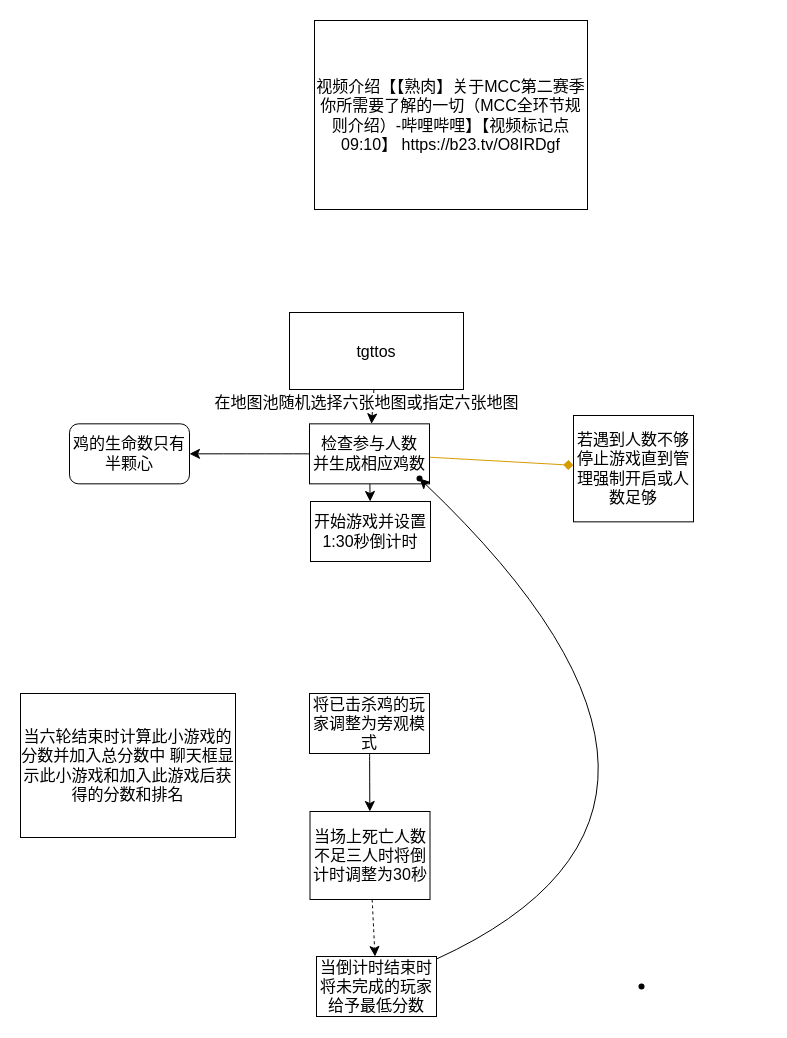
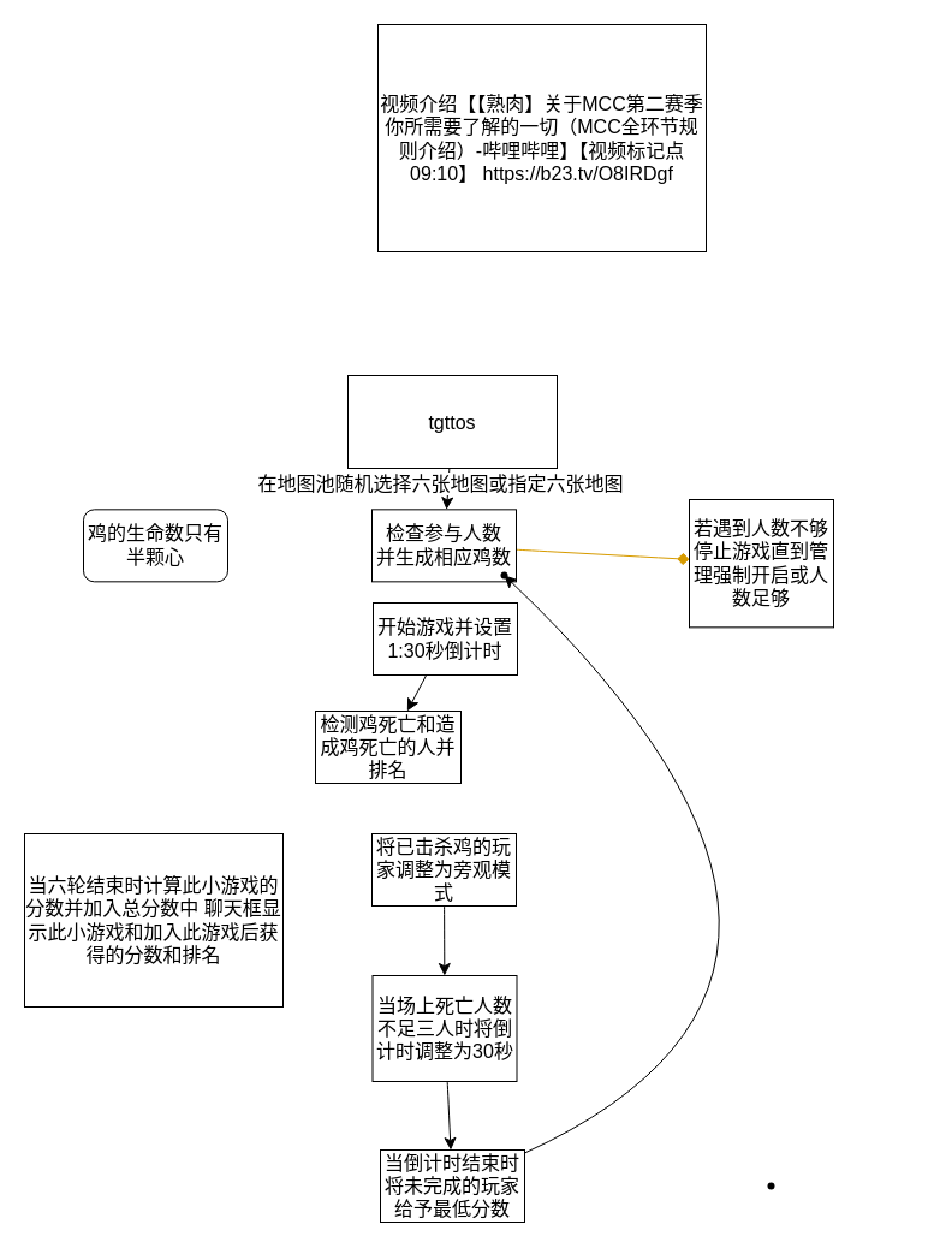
- <mxCell id="6" value="" style="edgeStyle=none;curved=1;rounded=0;orthogonalLoop=1;jettySize=auto;html=1;fontSize=12;startSize=8;endSize=8;" parent="1" source="7" target="14" edge="1"><mxGeometry relative="1" as="geometry" /></mxCell>
- <mxCell id="4" value="" style="edgeStyle=none;curved=1;rounded=0;orthogonalLoop=1;jettySize=auto;html=1;fontSize=12;startSize=8;endSize=8;" parent="1" source="7" target="9" edge="1"><mxGeometry relative="1" as="geometry" /></mxCell>
+ <mxCell id="8" value="" style="edgeStyle=none;curved=1;rounded=0;orthogonalLoop=1;jettySize=auto;html=1;fontSize=12;startSize=8;endSize=8;" parent="1" source="9" target="13" edge="1"><mxGeometry relative="1" as="geometry" /></mxCell>
+ <mxCell id="13" value="检测鸡死亡和造成鸡死亡的人并排名" style="whiteSpace=wrap;html=1;fontSize=16;" parent="1" vertex="1"><mxGeometry x="262" y="591" width="121" height="60" as="geometry" /></mxCell>
- <mxCell id="17" value="" style="edgeStyle=none;curved=1;rounded=0;orthogonalLoop=1;jettySize=auto;html=1;fontSize=12;startSize=8;endSize=8;dashed=1;" parent="1" source="18" target="20" edge="1"><mxGeometry relative="1" as="geometry" /></mxCell>
+ <mxCell id="17" value="" style="edgeStyle=none;curved=1;rounded=0;orthogonalLoop=1;jettySize=auto;html=1;fontSize=12;startSize=8;endSize=8;" parent="1" source="18" target="20" edge="1"><mxGeometry relative="1" as="geometry" /></mxCell>
